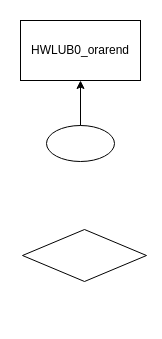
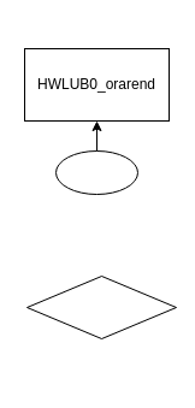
- <mxCell id="2" value="HWLUB0_orarend" style="rounded=0;whiteSpace=wrap;html=1;" vertex="1" parent="1"><mxGeometry x="20" y="20" width="120" height="60" as="geometry" /></mxCell>
+ <mxCell id="2" value="HWLUB0_orarend" style="rounded=0;whiteSpace=wrap;html=1;" vertex="1" parent="1"><mxGeometry x="20" y="40" width="120" height="60" as="geometry" /></mxCell>
